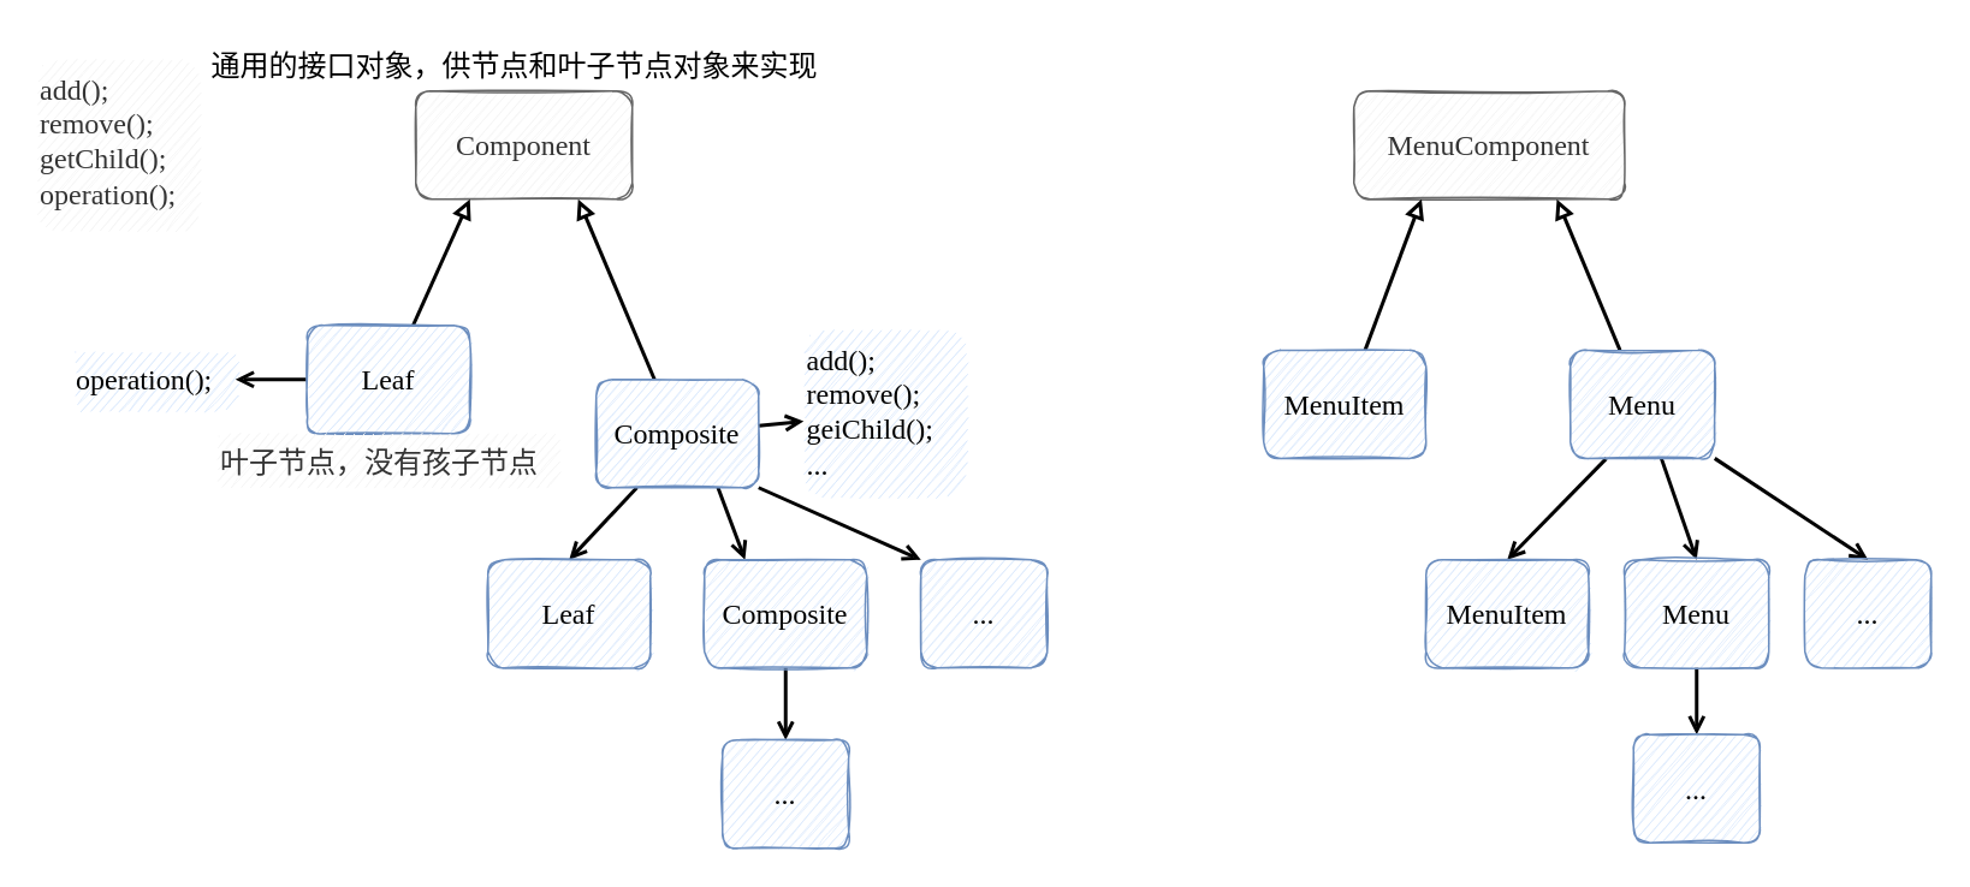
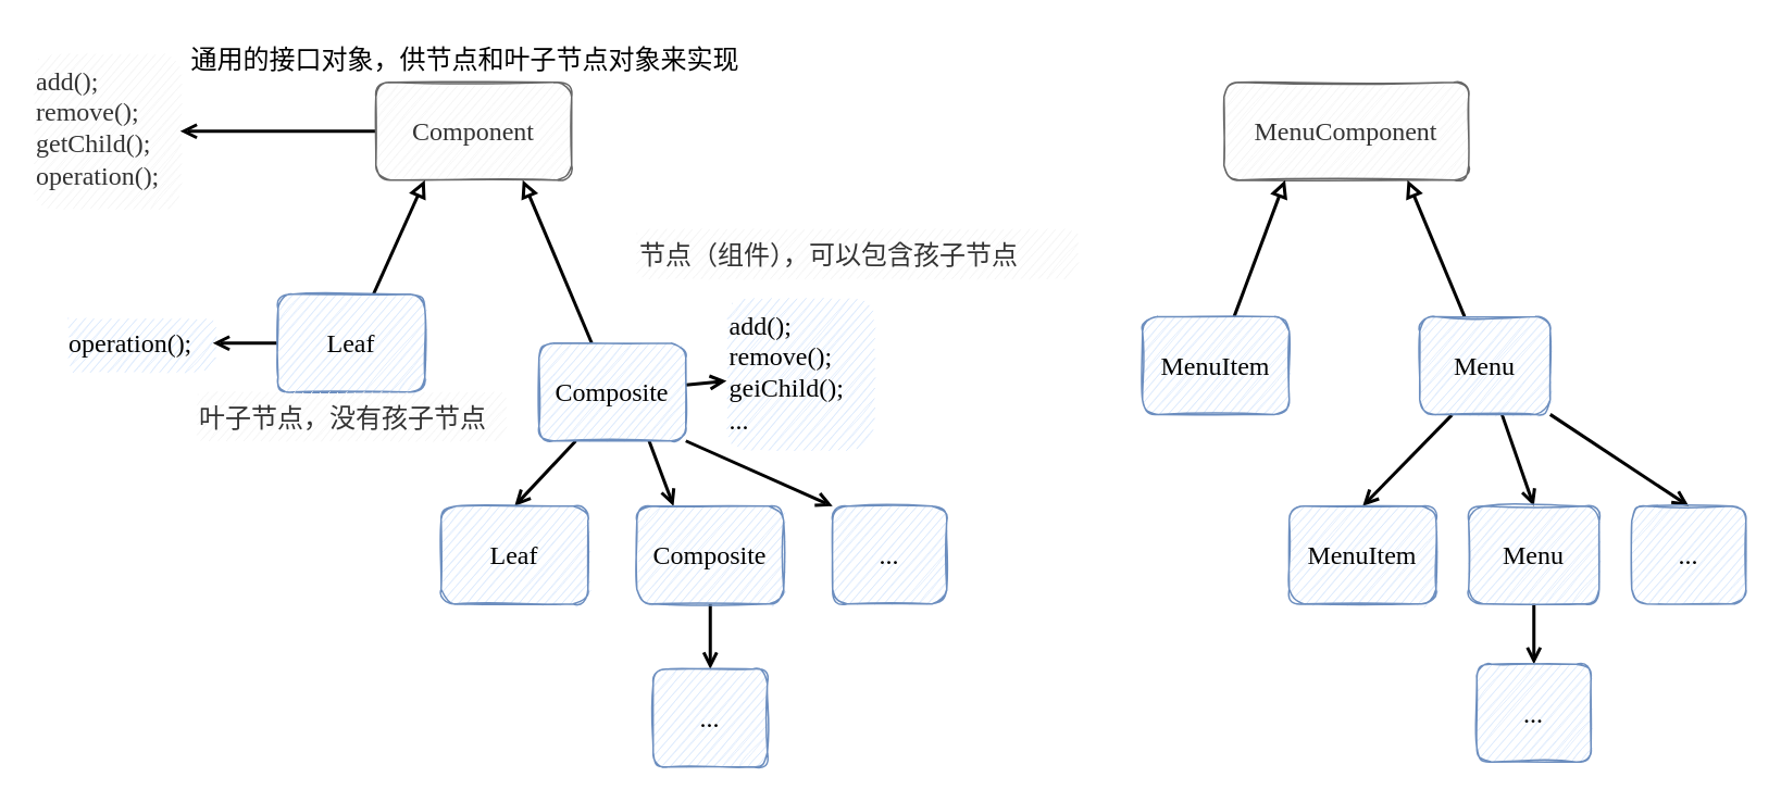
+ <mxCell id="3" style="edgeStyle=orthogonalEdgeStyle;rounded=0;orthogonalLoop=1;jettySize=auto;html=1;entryX=1;entryY=0.5;entryDx=0;entryDy=0;strokeWidth=2;fontFamily=Comic Sans MS;fontSize=16;endArrow=open;endFill=0;" edge="1" parent="1" source="4" target="6"><mxGeometry relative="1" as="geometry" /></mxCell>
+ <mxCell id="19" value="节点（组件），可以包含孩子节点" style="rounded=1;whiteSpace=wrap;html=1;sketch=1;fontFamily=Comic Sans MS;fontSize=16;fillColor=#f5f5f5;strokeColor=none;align=left;verticalAlign=top;fontColor=#333333;" vertex="1" parent="1"><mxGeometry x="390" y="140" width="270" height="30" as="geometry" /></mxCell>
